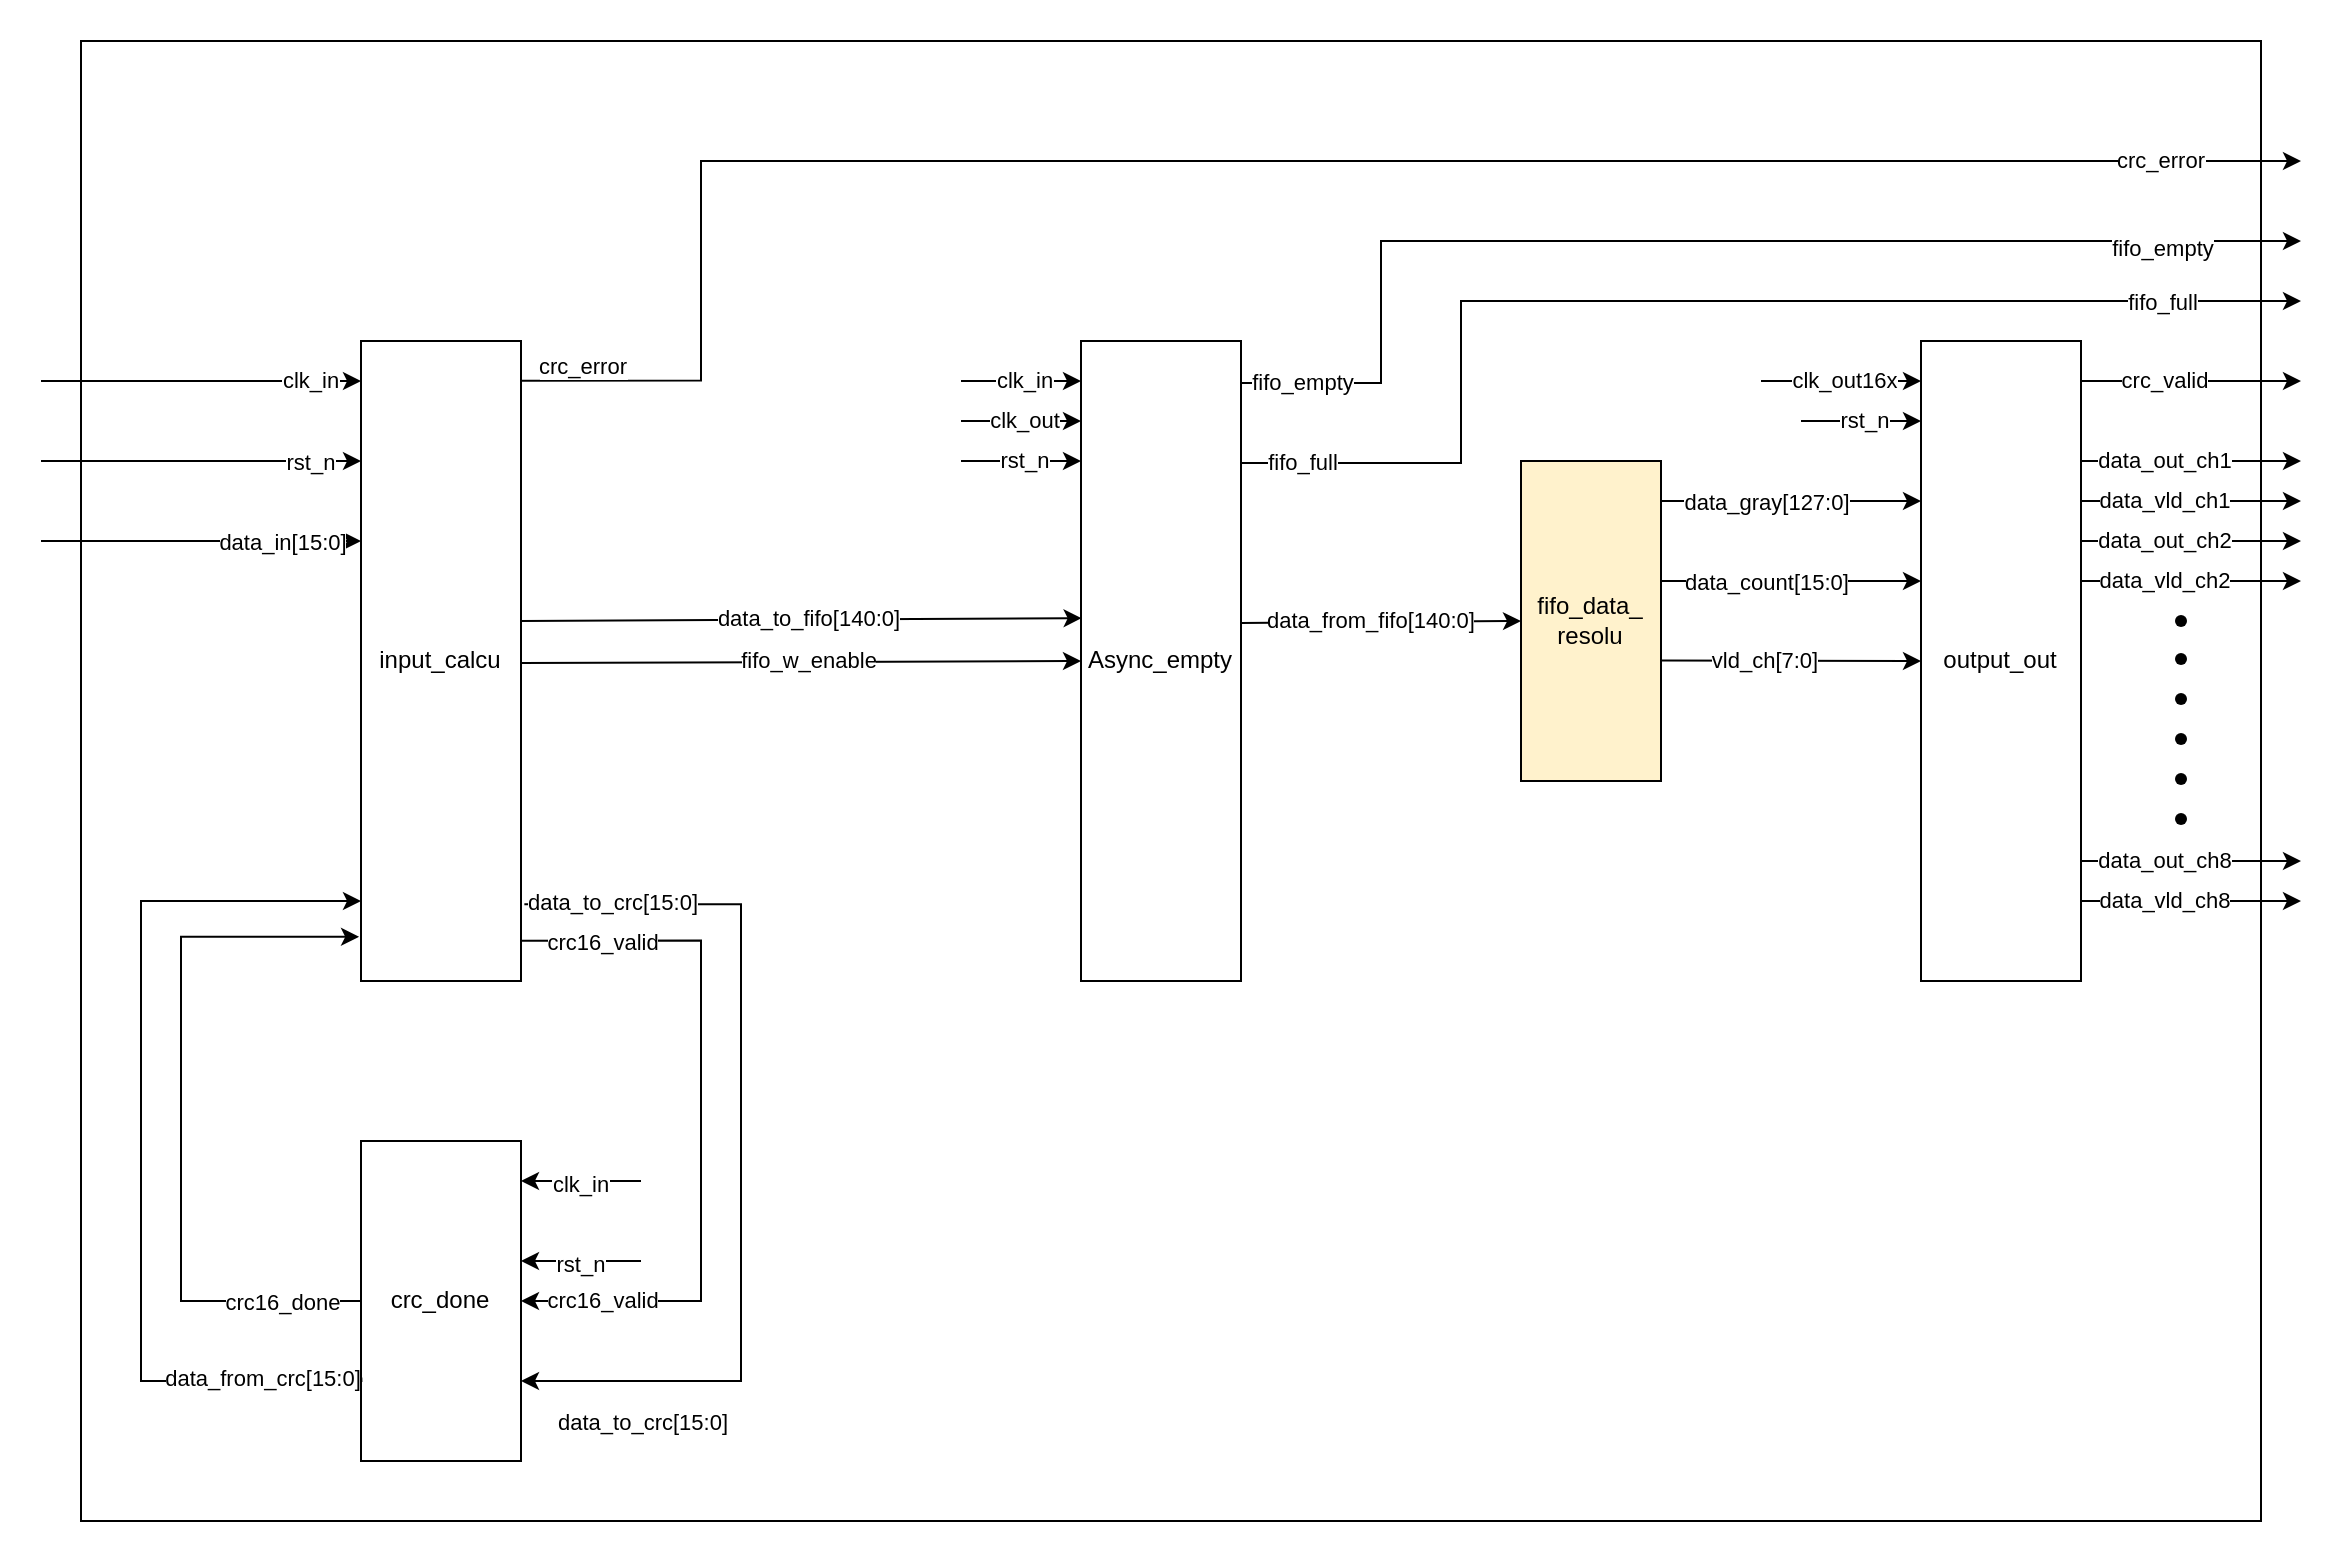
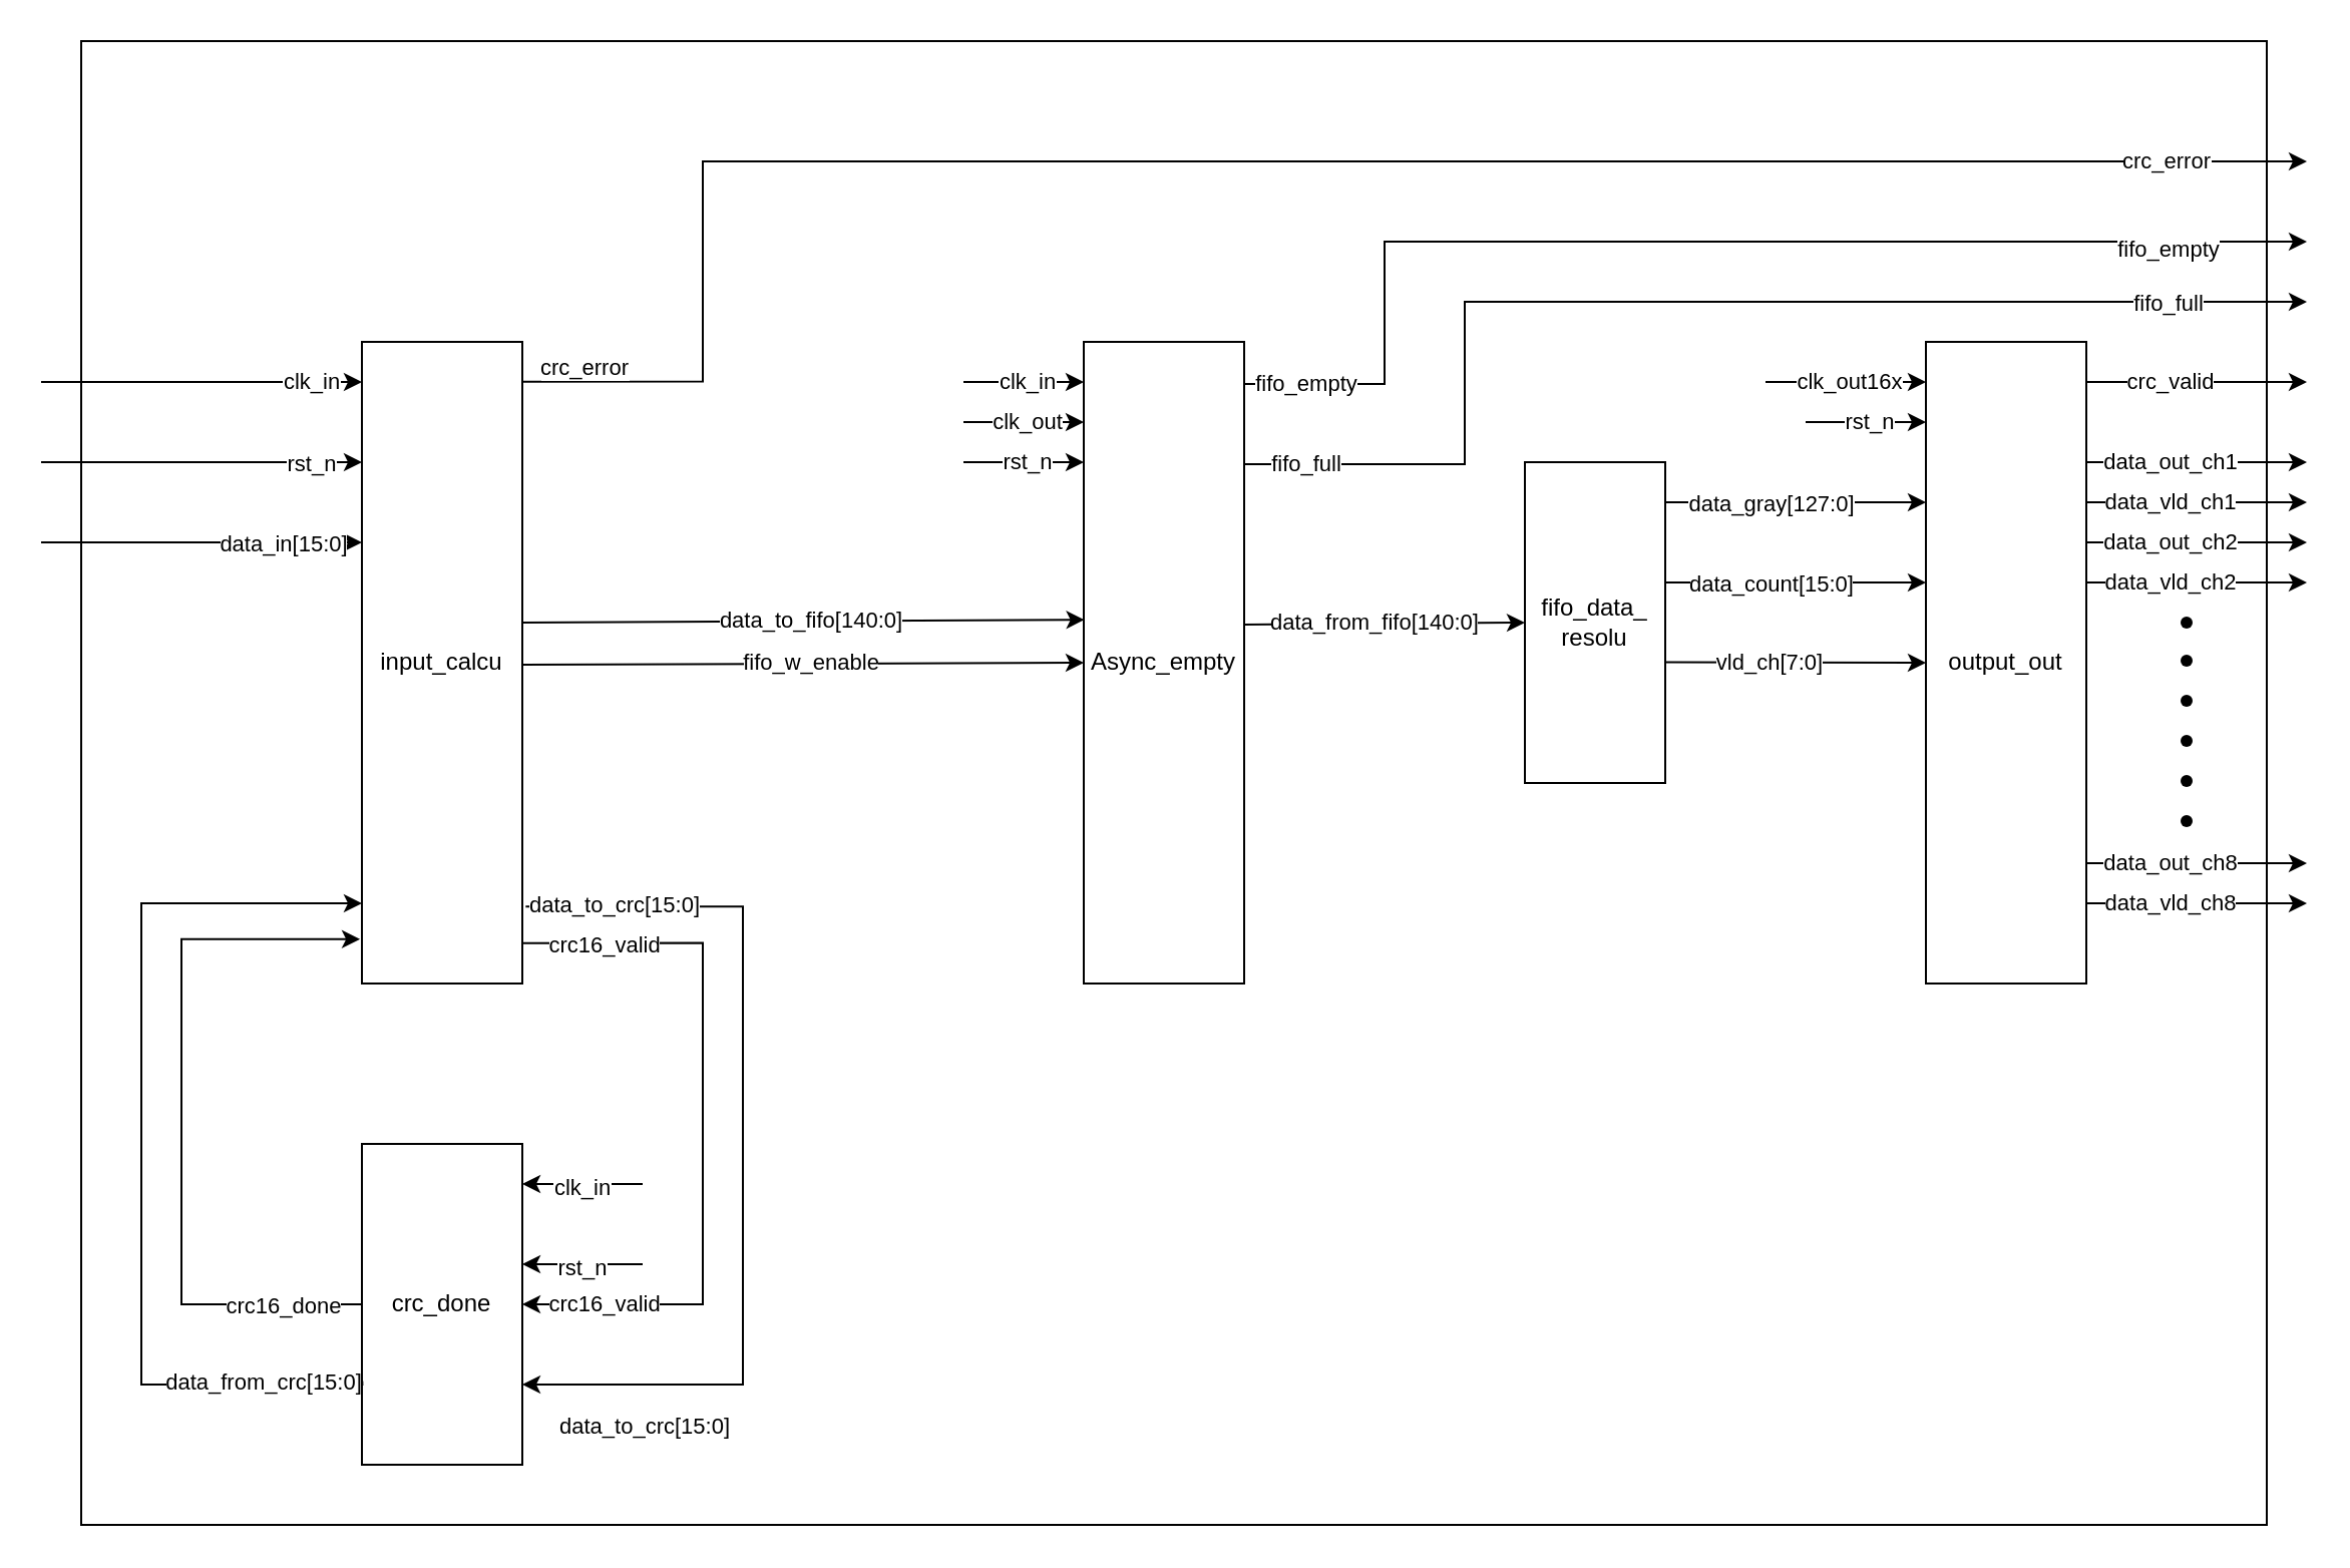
- <mxCell id="48" value="fifo_data_&lt;div&gt;resolu&lt;/div&gt;" style="rounded=0;whiteSpace=wrap;html=1;fillColor=#fff2cc;" vertex="1" parent="1"><mxGeometry x="760" y="230" width="70" height="160" as="geometry" /></mxCell>
+ <mxCell id="48" value="fifo_data_&lt;div&gt;resolu&lt;/div&gt;" style="rounded=0;whiteSpace=wrap;html=1;" vertex="1" parent="1"><mxGeometry x="760" y="230" width="70" height="160" as="geometry" /></mxCell>
